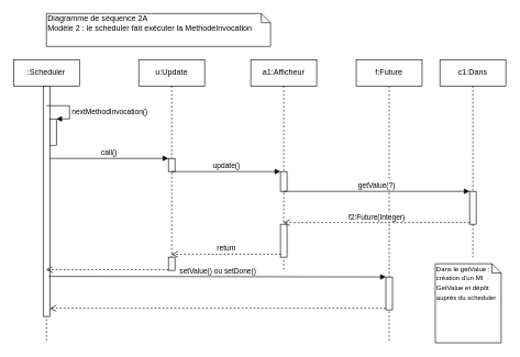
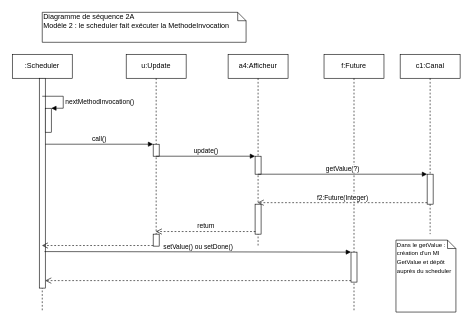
- <mxCell id="10" value="a1:Afficheur" style="shape=umlLifeline;perimeter=lifelinePerimeter;whiteSpace=wrap;html=1;container=1;collapsible=0;recursiveResize=0;outlineConnect=0;" vertex="1" parent="1"><mxGeometry x="380" y="90" width="100" height="320" as="geometry" /></mxCell>
+ <mxCell id="10" value="a4:Afficheur" style="shape=umlLifeline;perimeter=lifelinePerimeter;whiteSpace=wrap;html=1;container=1;collapsible=0;recursiveResize=0;outlineConnect=0;" vertex="1" parent="1"><mxGeometry x="380" y="90" width="100" height="320" as="geometry" /></mxCell>
- <mxCell id="20" value="c1:Dans" style="shape=umlLifeline;perimeter=lifelinePerimeter;whiteSpace=wrap;html=1;container=1;collapsible=0;recursiveResize=0;outlineConnect=0;" vertex="1" parent="1"><mxGeometry x="667" y="90" width="100" height="300" as="geometry" /></mxCell>
+ <mxCell id="20" value="c1:Canal" style="shape=umlLifeline;perimeter=lifelinePerimeter;whiteSpace=wrap;html=1;container=1;collapsible=0;recursiveResize=0;outlineConnect=0;" vertex="1" parent="1"><mxGeometry x="667" y="90" width="100" height="300" as="geometry" /></mxCell>
